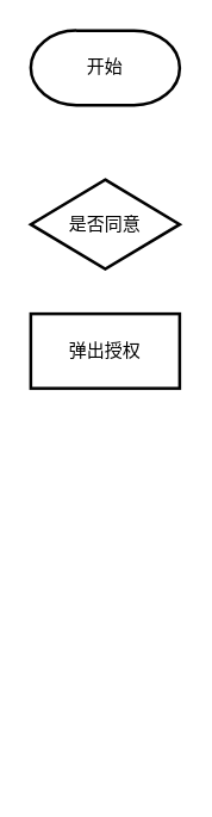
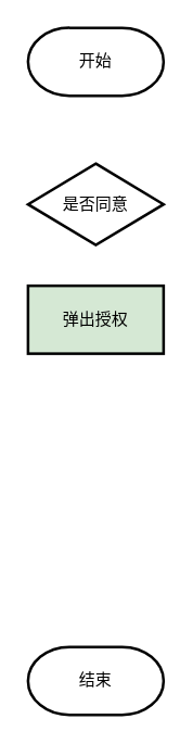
- <mxCell id="4" value="弹出授权" style="rounded=0;whiteSpace=wrap;html=1;strokeWidth=2;" vertex="1" parent="1"><mxGeometry x="20" y="210" width="100" height="50" as="geometry" /></mxCell>
+ <mxCell id="4" value="弹出授权" style="rounded=0;whiteSpace=wrap;html=1;strokeWidth=2;fillColor=#d5e8d4;" vertex="1" parent="1"><mxGeometry x="20" y="210" width="100" height="50" as="geometry" /></mxCell>
+ <mxCell id="3" value="结束" style="strokeWidth=2;html=1;shape=mxgraph.flowchart.terminator;whiteSpace=wrap;" vertex="1" parent="1"><mxGeometry x="20" y="476" width="100" height="50" as="geometry" /></mxCell>
